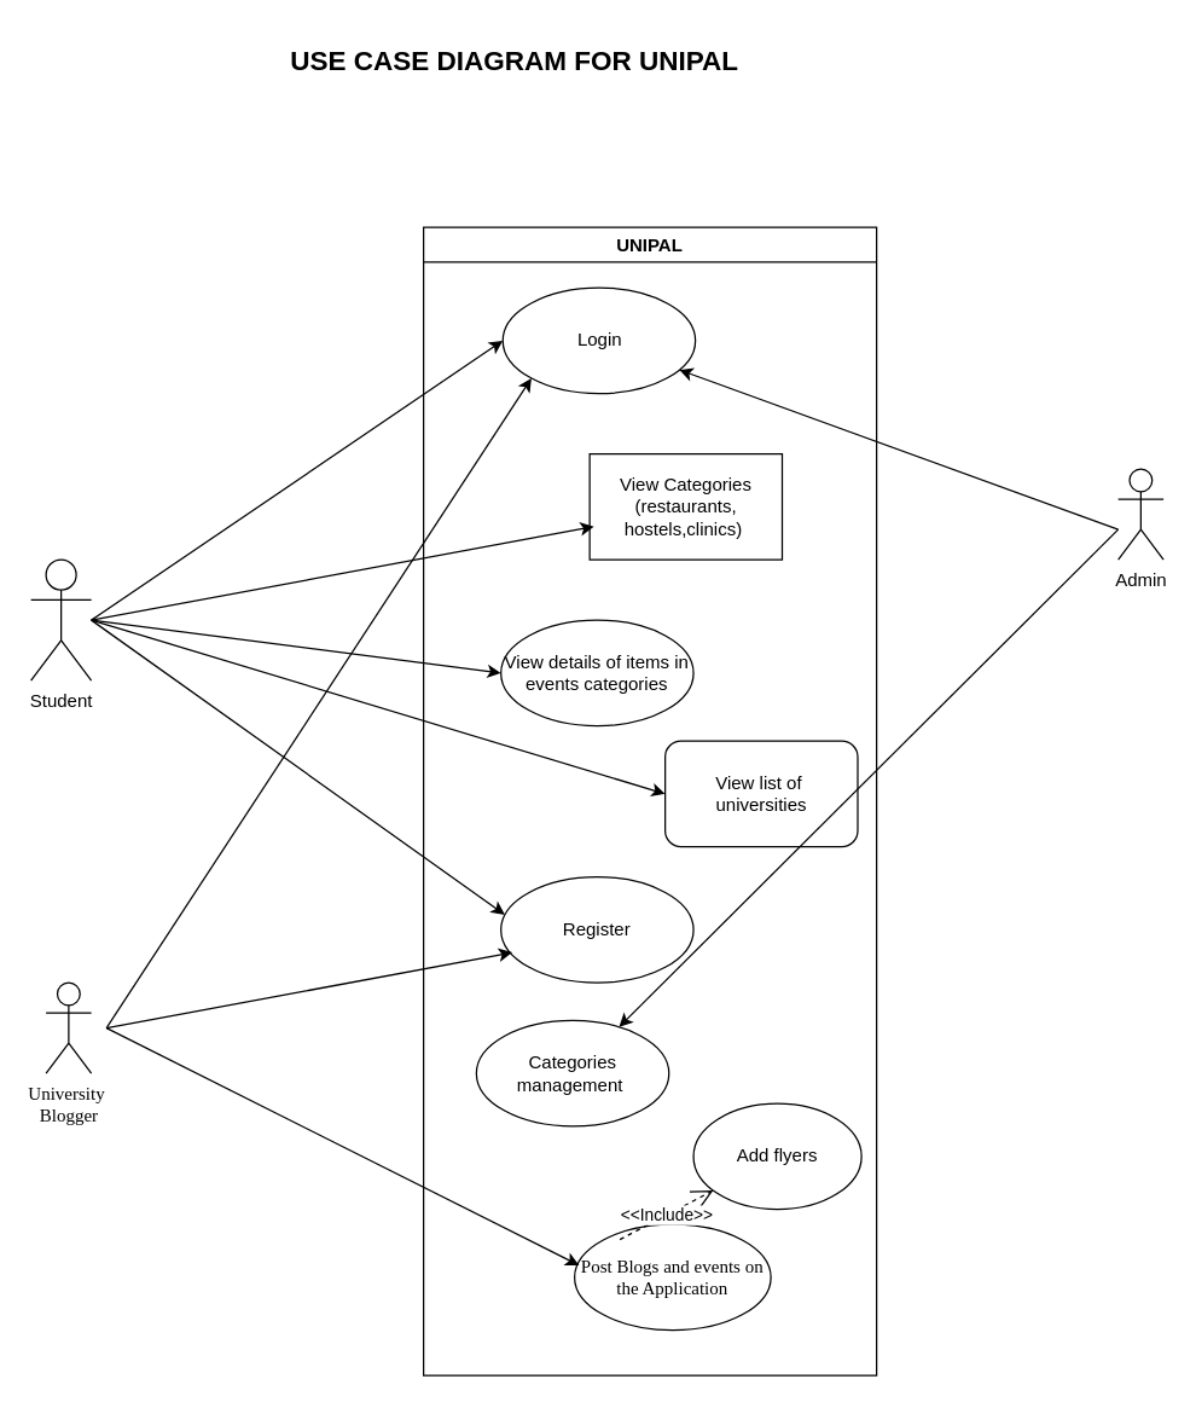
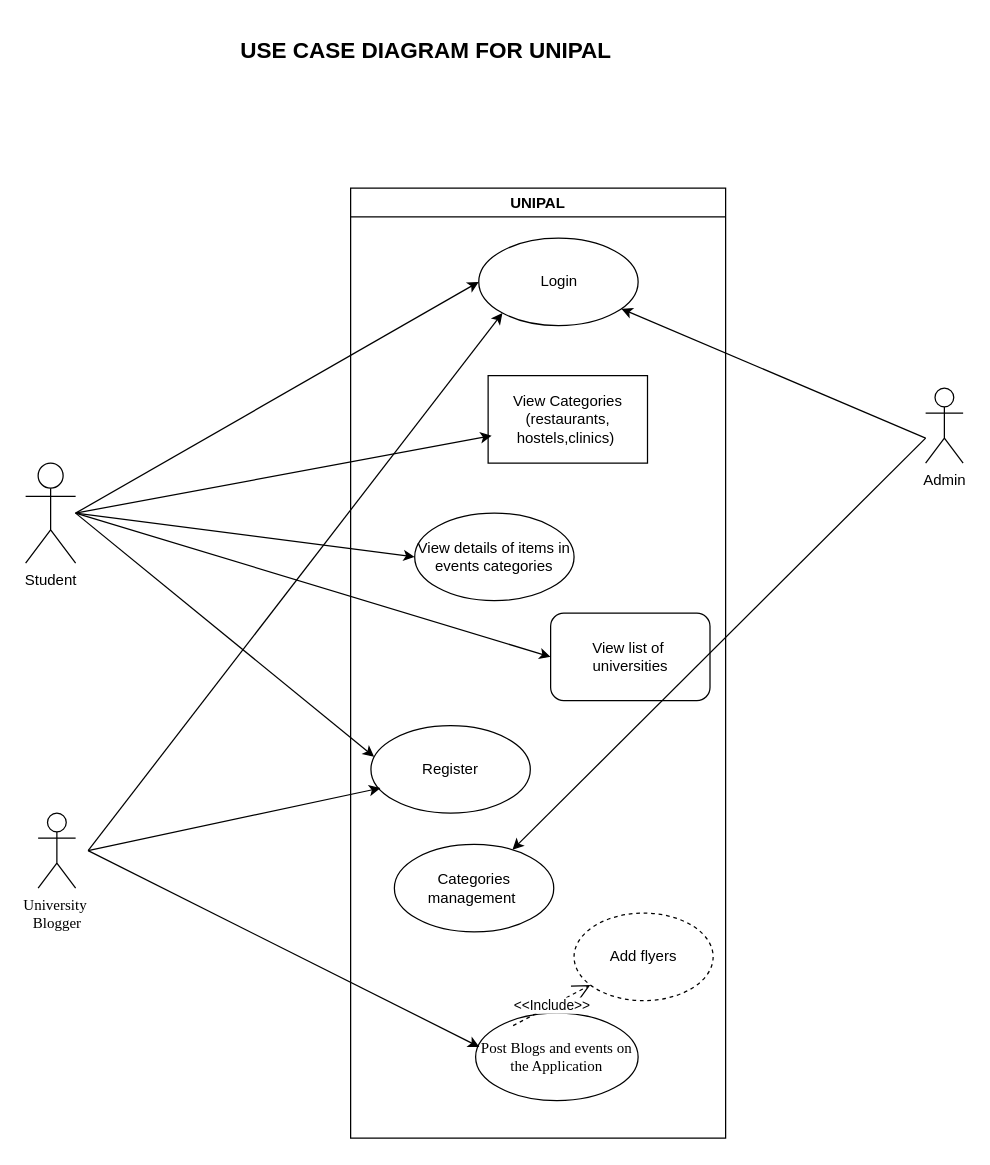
- <mxCell id="3" value="Login" style="ellipse;whiteSpace=wrap;html=1;" parent="2" vertex="1"><mxGeometry x="52.5" y="40" width="127.5" height="70" as="geometry" /></mxCell>
+ <mxCell id="3" value="Login" style="ellipse;whiteSpace=wrap;html=1;" parent="2" vertex="1"><mxGeometry x="102.5" y="40" width="127.5" height="70" as="geometry" /></mxCell>
- <mxCell id="5" value="Register" style="ellipse;whiteSpace=wrap;html=1;" parent="2" vertex="1"><mxGeometry x="51.25" y="430" width="127.5" height="70" as="geometry" /></mxCell>
+ <mxCell id="5" value="Register" style="ellipse;whiteSpace=wrap;html=1;" parent="2" vertex="1"><mxGeometry x="16.25" y="430" width="127.5" height="70" as="geometry" /></mxCell>
- <mxCell id="10" value="Add flyers" style="ellipse;whiteSpace=wrap;html=1;" vertex="1" parent="2"><mxGeometry x="178.75" y="580" width="111.25" height="70" as="geometry" /></mxCell>
+ <mxCell id="10" value="Add flyers" style="ellipse;whiteSpace=wrap;html=1;dashed=1;" vertex="1" parent="2"><mxGeometry x="178.75" y="580" width="111.25" height="70" as="geometry" /></mxCell>
